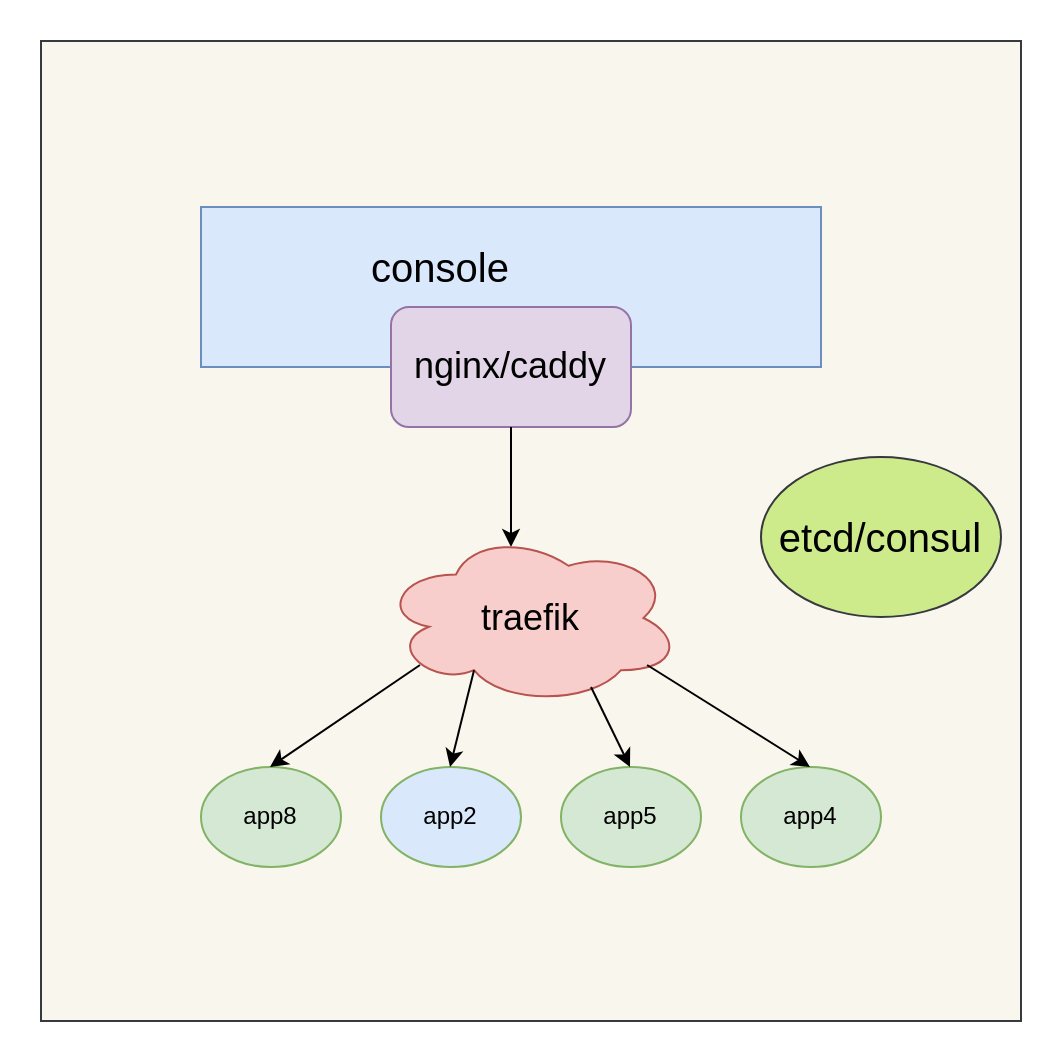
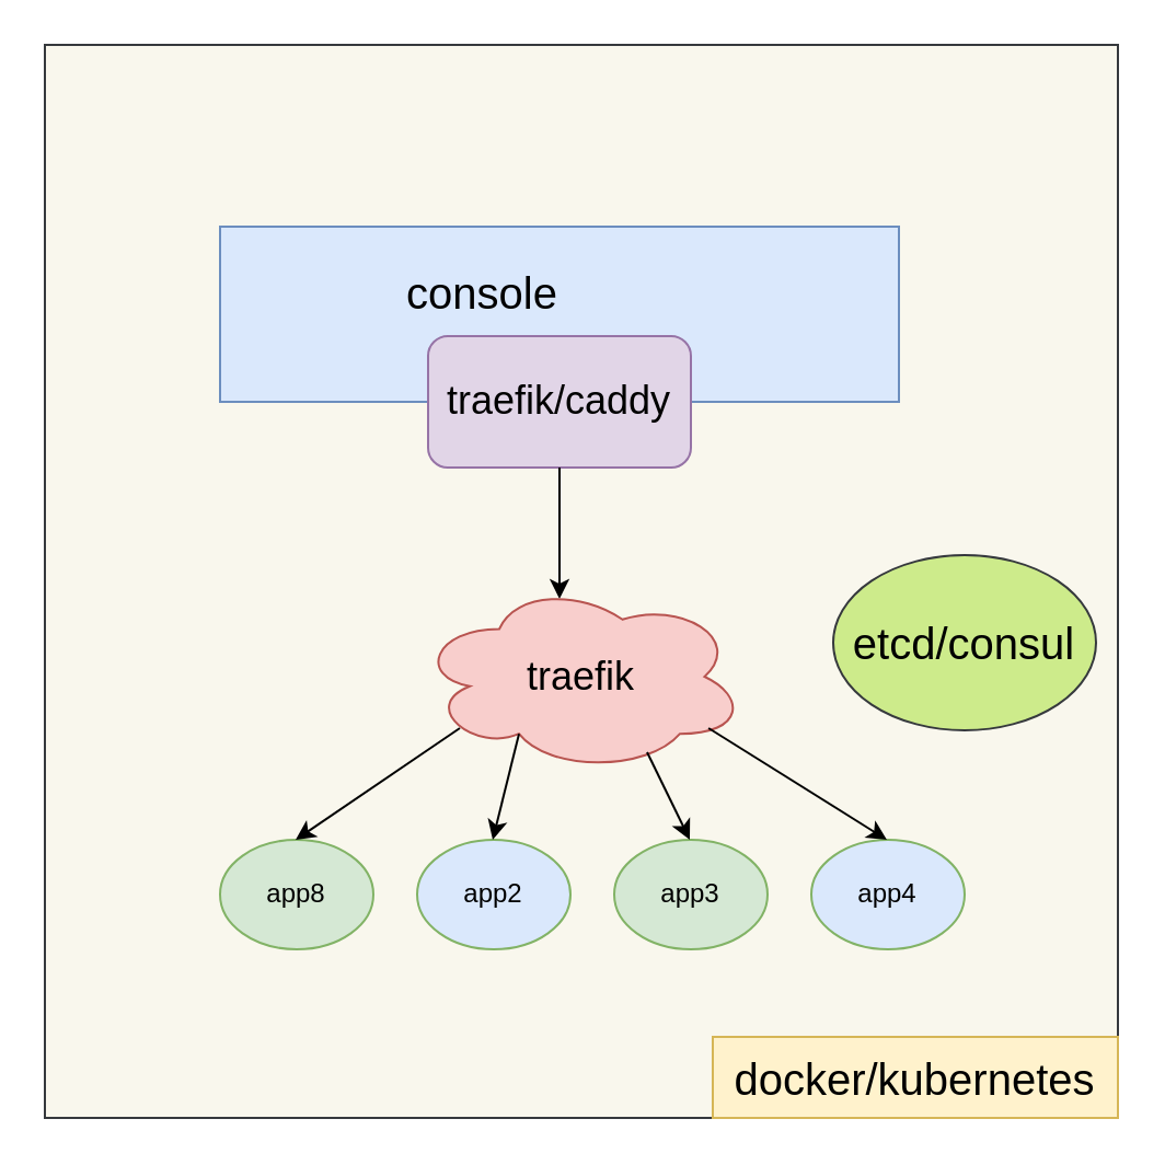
- <mxCell id="4" value="&lt;font style=&quot;font-size: 18px&quot;&gt;nginx/caddy&lt;/font&gt;" style="rounded=1;whiteSpace=wrap;html=1;fillColor=#e1d5e7;strokeColor=#9673a6;" parent="1" vertex="1"><mxGeometry x="195" y="153" width="120" height="60" as="geometry" /></mxCell>
+ <mxCell id="4" value="&lt;font style=&quot;font-size: 18px&quot;&gt;traefik/caddy&lt;/font&gt;" style="rounded=1;whiteSpace=wrap;html=1;fillColor=#e1d5e7;strokeColor=#9673a6;" parent="1" vertex="1"><mxGeometry x="195" y="153" width="120" height="60" as="geometry" /></mxCell>
- <mxCell id="17" value="&lt;font style=&quot;font-size: 20px&quot;&gt;etcd/consul&lt;/font&gt;" style="ellipse;whiteSpace=wrap;html=1;fillColor=#cdeb8b;strokeColor=#36393d;" parent="1" vertex="1"><mxGeometry x="380" y="228" width="120" height="80" as="geometry" /></mxCell>
+ <mxCell id="17" value="&lt;font style=&quot;font-size: 20px&quot;&gt;etcd/consul&lt;/font&gt;" style="ellipse;whiteSpace=wrap;html=1;fillColor=#cdeb8b;strokeColor=#36393d;" parent="1" vertex="1"><mxGeometry x="380" y="253" width="120" height="80" as="geometry" /></mxCell>
- <mxCell id="10" value="app5" style="ellipse;whiteSpace=wrap;html=1;fillColor=#d5e8d4;strokeColor=#82b366;" parent="1" vertex="1"><mxGeometry x="280" y="383" width="70" height="50" as="geometry" /></mxCell>
+ <mxCell id="10" value="app3" style="ellipse;whiteSpace=wrap;html=1;fillColor=#d5e8d4;strokeColor=#82b366;" parent="1" vertex="1"><mxGeometry x="280" y="383" width="70" height="50" as="geometry" /></mxCell>
- <mxCell id="11" value="app4" style="ellipse;whiteSpace=wrap;html=1;fillColor=#d5e8d4;strokeColor=#82b366;" parent="1" vertex="1"><mxGeometry x="370" y="383" width="70" height="50" as="geometry" /></mxCell>
+ <mxCell id="11" value="app4" style="ellipse;whiteSpace=wrap;html=1;fillColor=#dae8fc;strokeColor=#82b366;" parent="1" vertex="1"><mxGeometry x="370" y="383" width="70" height="50" as="geometry" /></mxCell>
+ <mxCell id="12" value="&lt;font style=&quot;font-size: 20px&quot;&gt;docker/kubernetes&lt;/font&gt;" style="text;html=1;strokeColor=#d6b656;fillColor=#fff2cc;align=center;verticalAlign=middle;whiteSpace=wrap;rounded=0;" parent="1" vertex="1"><mxGeometry x="325" y="473" width="185" height="37" as="geometry" /></mxCell>
